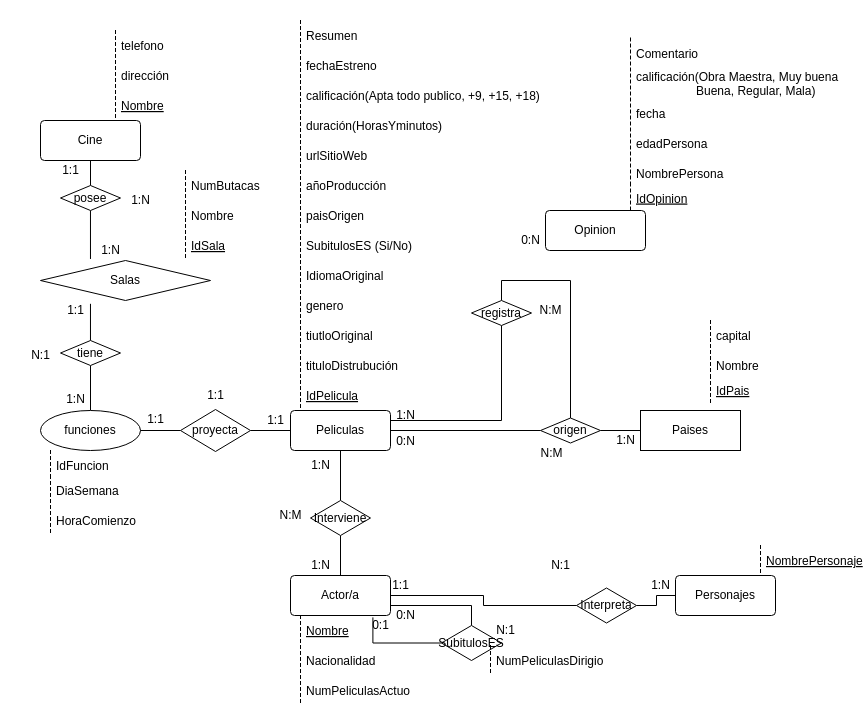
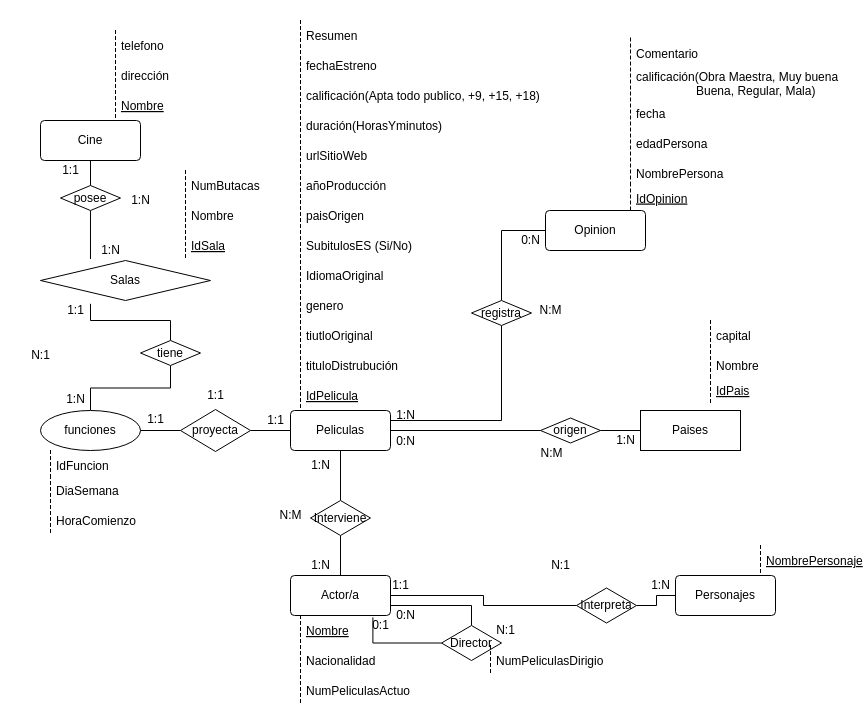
- <mxCell id="109" style="edgeStyle=orthogonalEdgeStyle;rounded=0;orthogonalLoop=1;jettySize=auto;html=1;endArrow=none;endFill=0;exitX=0.5;exitY=0;exitDx=0;exitDy=0;" edge="1" parent="1" source="110" target="33"><mxGeometry relative="1" as="geometry" /></mxCell>
+ <mxCell id="109" style="edgeStyle=orthogonalEdgeStyle;rounded=0;orthogonalLoop=1;jettySize=auto;html=1;entryX=0;entryY=0.5;entryDx=0;entryDy=0;endArrow=none;endFill=0;exitX=0.5;exitY=0;exitDx=0;exitDy=0;" edge="1" parent="1" source="110" target="111"><mxGeometry relative="1" as="geometry" /></mxCell>
- <mxCell id="82" value="tiene" style="shape=rhombus;perimeter=rhombusPerimeter;whiteSpace=wrap;html=1;align=center;" vertex="1" parent="1"><mxGeometry x="60" y="340" width="60" height="25" as="geometry" /></mxCell>
+ <mxCell id="82" value="tiene" style="shape=rhombus;perimeter=rhombusPerimeter;whiteSpace=wrap;html=1;align=center;" vertex="1" parent="1"><mxGeometry x="140" y="340" width="60" height="25" as="geometry" /></mxCell>
- <mxCell id="49" value="SubitulosES" style="shape=rhombus;perimeter=rhombusPerimeter;whiteSpace=wrap;html=1;align=center;" vertex="1" parent="1"><mxGeometry x="441" y="625" width="60" height="35" as="geometry" /></mxCell>
+ <mxCell id="49" value="Director" style="shape=rhombus;perimeter=rhombusPerimeter;whiteSpace=wrap;html=1;align=center;" vertex="1" parent="1"><mxGeometry x="441" y="625" width="60" height="35" as="geometry" /></mxCell>
